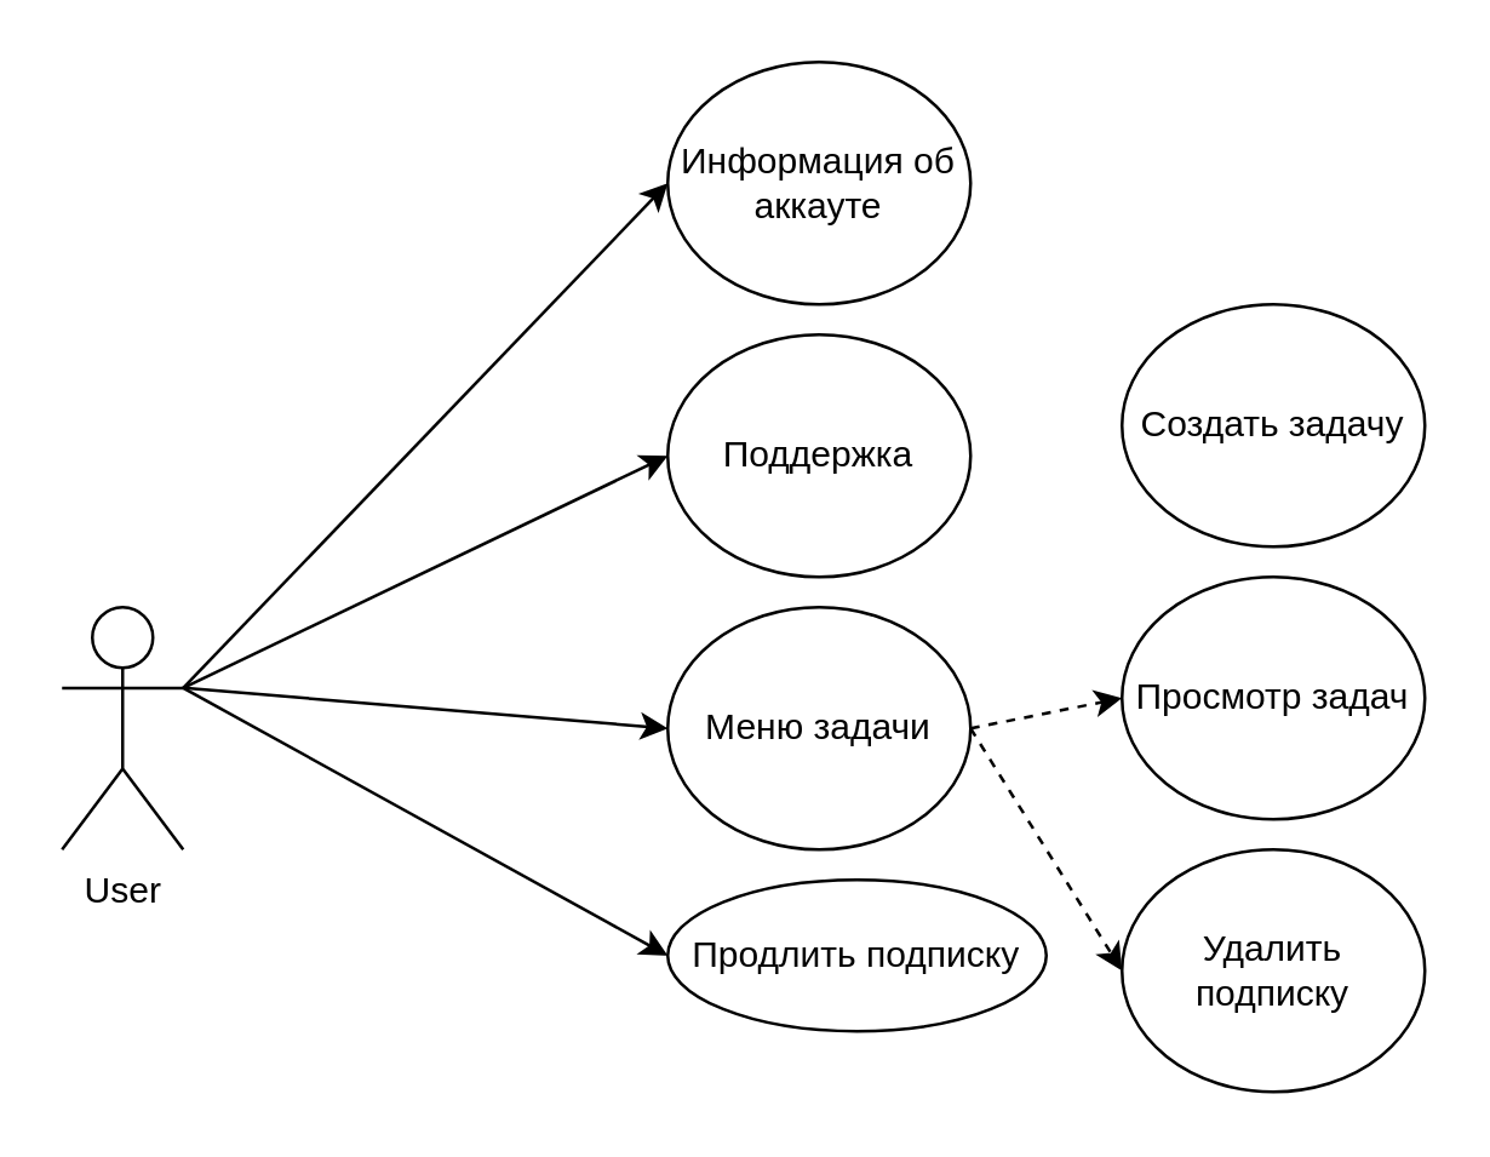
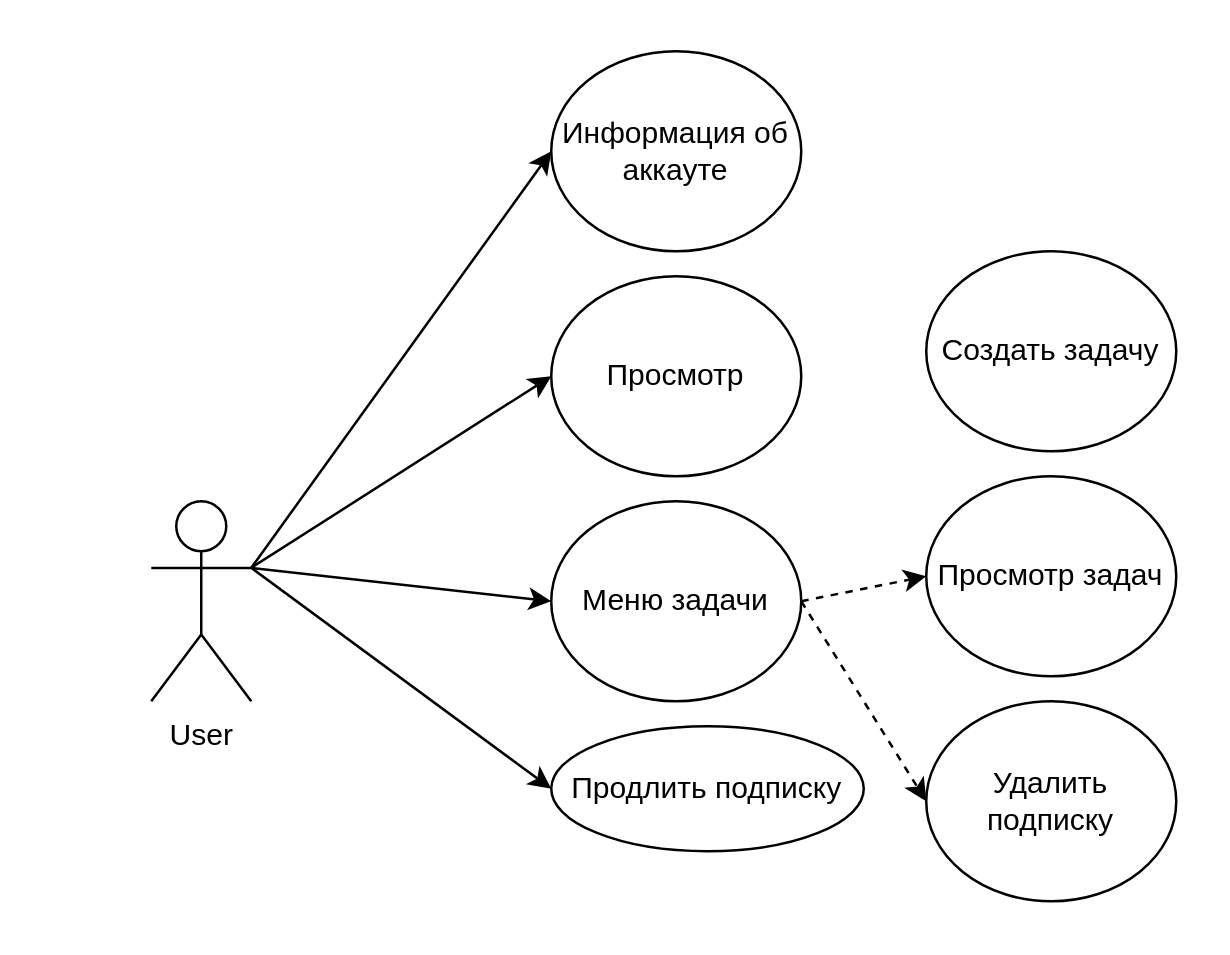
- <mxCell id="8" value="Поддержка" style="ellipse;whiteSpace=wrap;html=1;" parent="1" vertex="1"><mxGeometry x="220" y="110" width="100" height="80" as="geometry" /></mxCell>
+ <mxCell id="8" value="Просмотр" style="ellipse;whiteSpace=wrap;html=1;" parent="1" vertex="1"><mxGeometry x="220" y="110" width="100" height="80" as="geometry" /></mxCell>
- <mxCell id="2" value="User" style="shape=umlActor;verticalLabelPosition=bottom;verticalAlign=top;html=1;outlineConnect=0;" parent="1" vertex="1"><mxGeometry x="20" y="200" width="40" height="80" as="geometry" /></mxCell>
+ <mxCell id="2" value="User" style="shape=umlActor;verticalLabelPosition=bottom;verticalAlign=top;html=1;outlineConnect=0;" parent="1" vertex="1"><mxGeometry x="60" y="200" width="40" height="80" as="geometry" /></mxCell>
